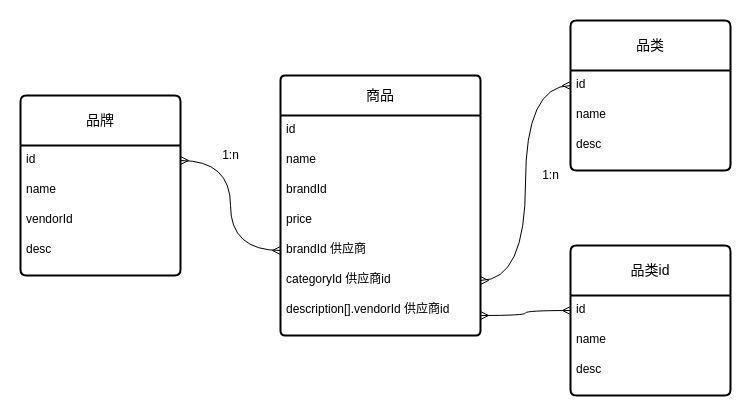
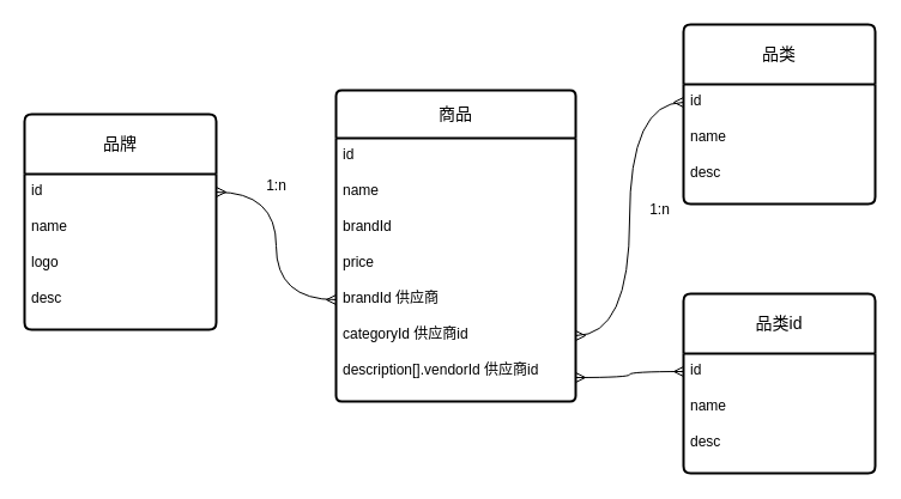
- <mxCell id="14" value="vendorId" style="text;strokeColor=none;fillColor=none;spacingLeft=4;spacingRight=4;overflow=hidden;rotatable=0;points=[[0,0.5],[1,0.5]];portConstraint=eastwest;fontSize=12;whiteSpace=wrap;html=1;" vertex="1" parent="11"><mxGeometry y="110" width="160" height="30" as="geometry" /></mxCell>
+ <mxCell id="14" value="logo" style="text;strokeColor=none;fillColor=none;spacingLeft=4;spacingRight=4;overflow=hidden;rotatable=0;points=[[0,0.5],[1,0.5]];portConstraint=eastwest;fontSize=12;whiteSpace=wrap;html=1;" vertex="1" parent="11"><mxGeometry y="110" width="160" height="30" as="geometry" /></mxCell>
